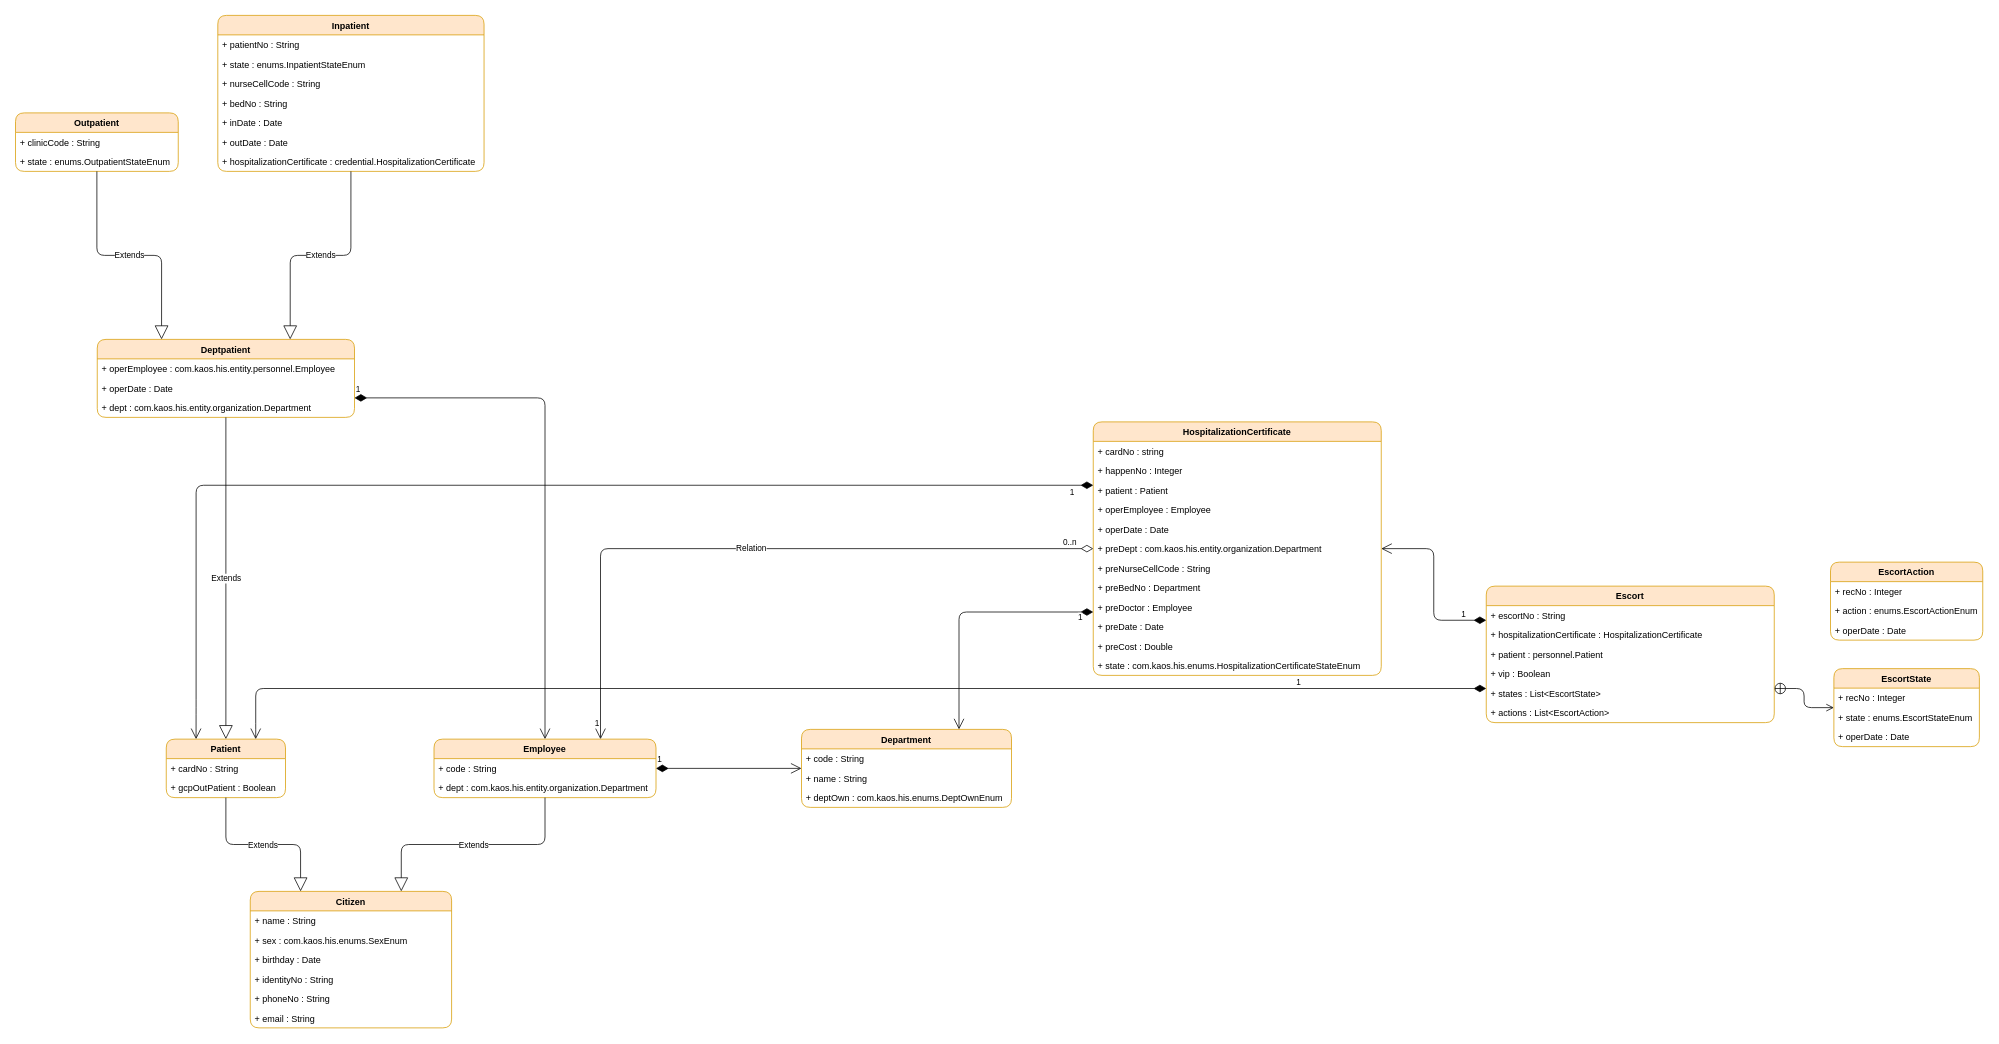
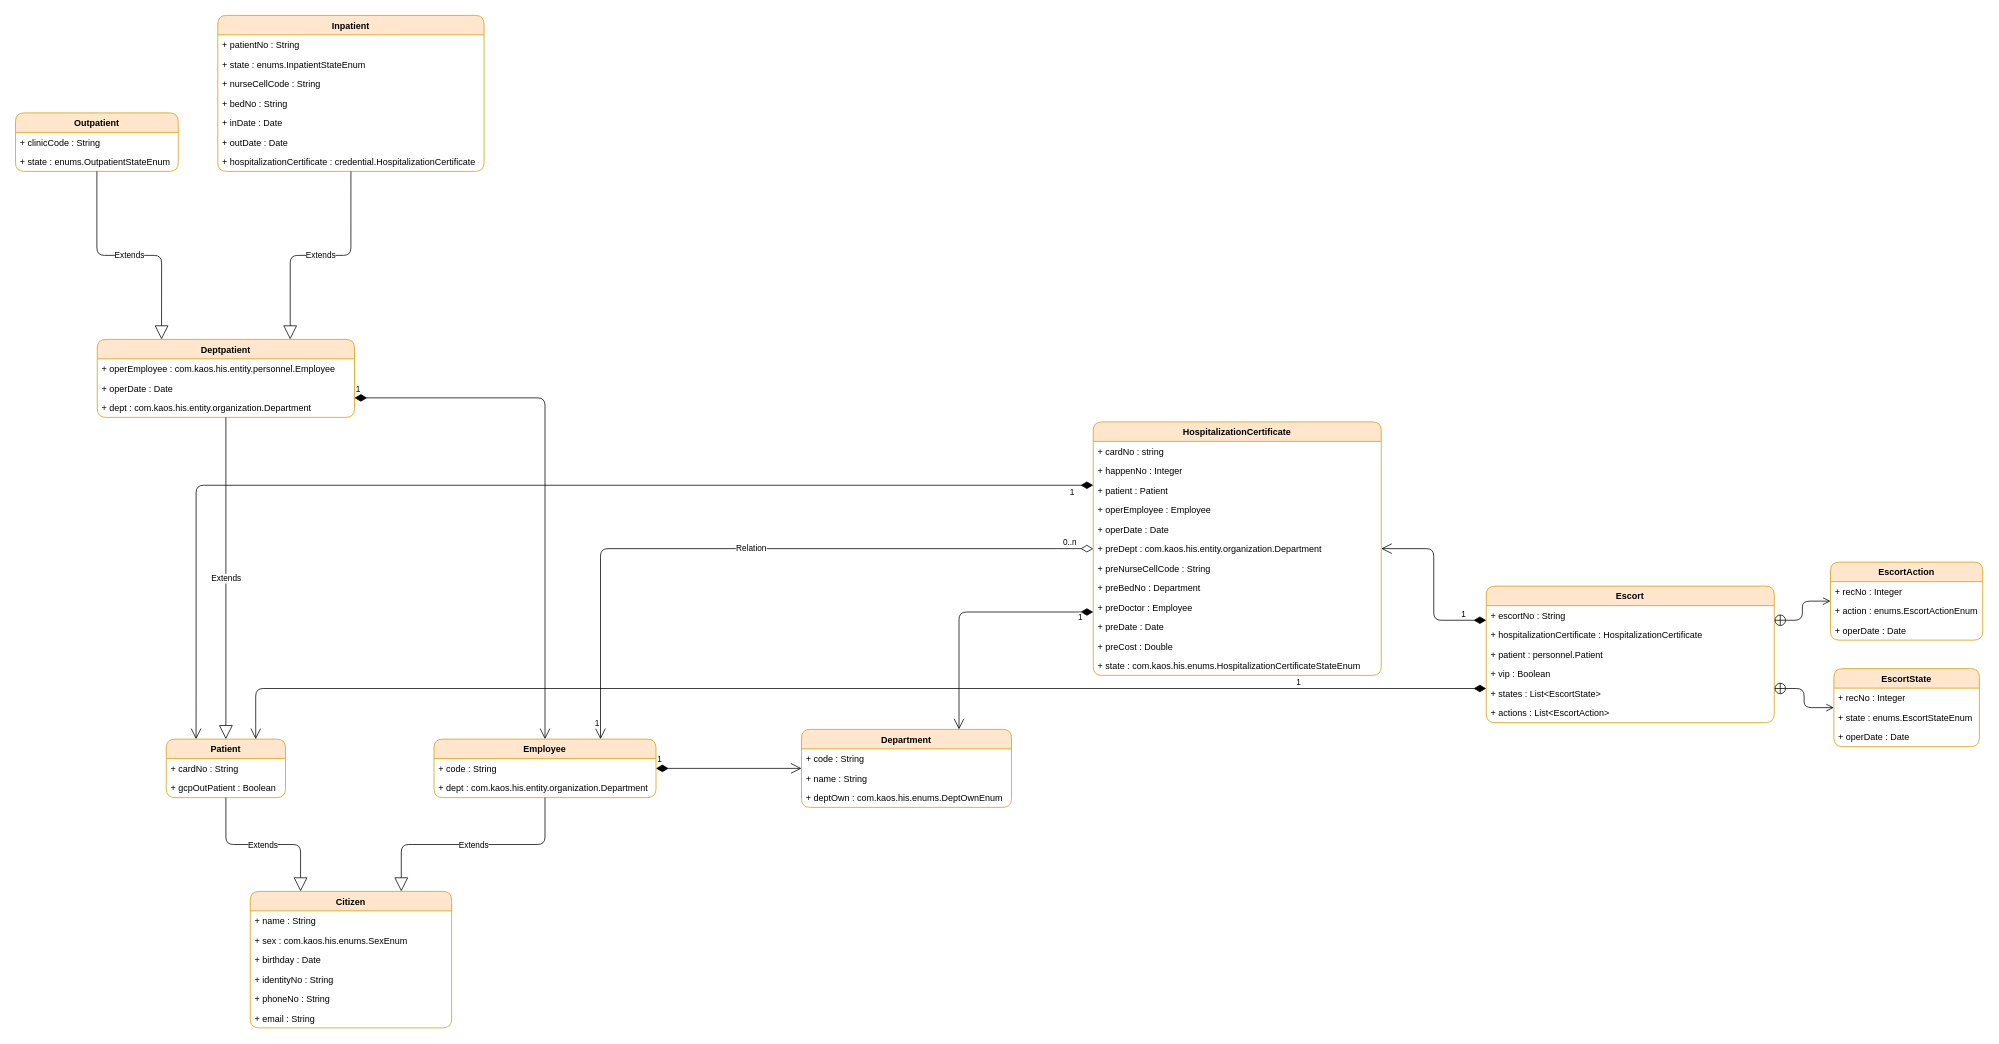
+ <mxCell id="73" value="" style="endArrow=open;startArrow=circlePlus;endFill=0;startFill=0;endSize=8;html=1;entryX=0;entryY=0.5;entryDx=0;entryDy=0;exitX=1;exitY=0.25;exitDx=0;exitDy=0;edgeStyle=orthogonalEdgeStyle;" parent="1" source="58" target="69" edge="1"><mxGeometry width="160" relative="1" as="geometry"><mxPoint x="1828" y="119" as="sourcePoint" /><mxPoint x="1916" y="61" as="targetPoint" /></mxGeometry></mxCell>
